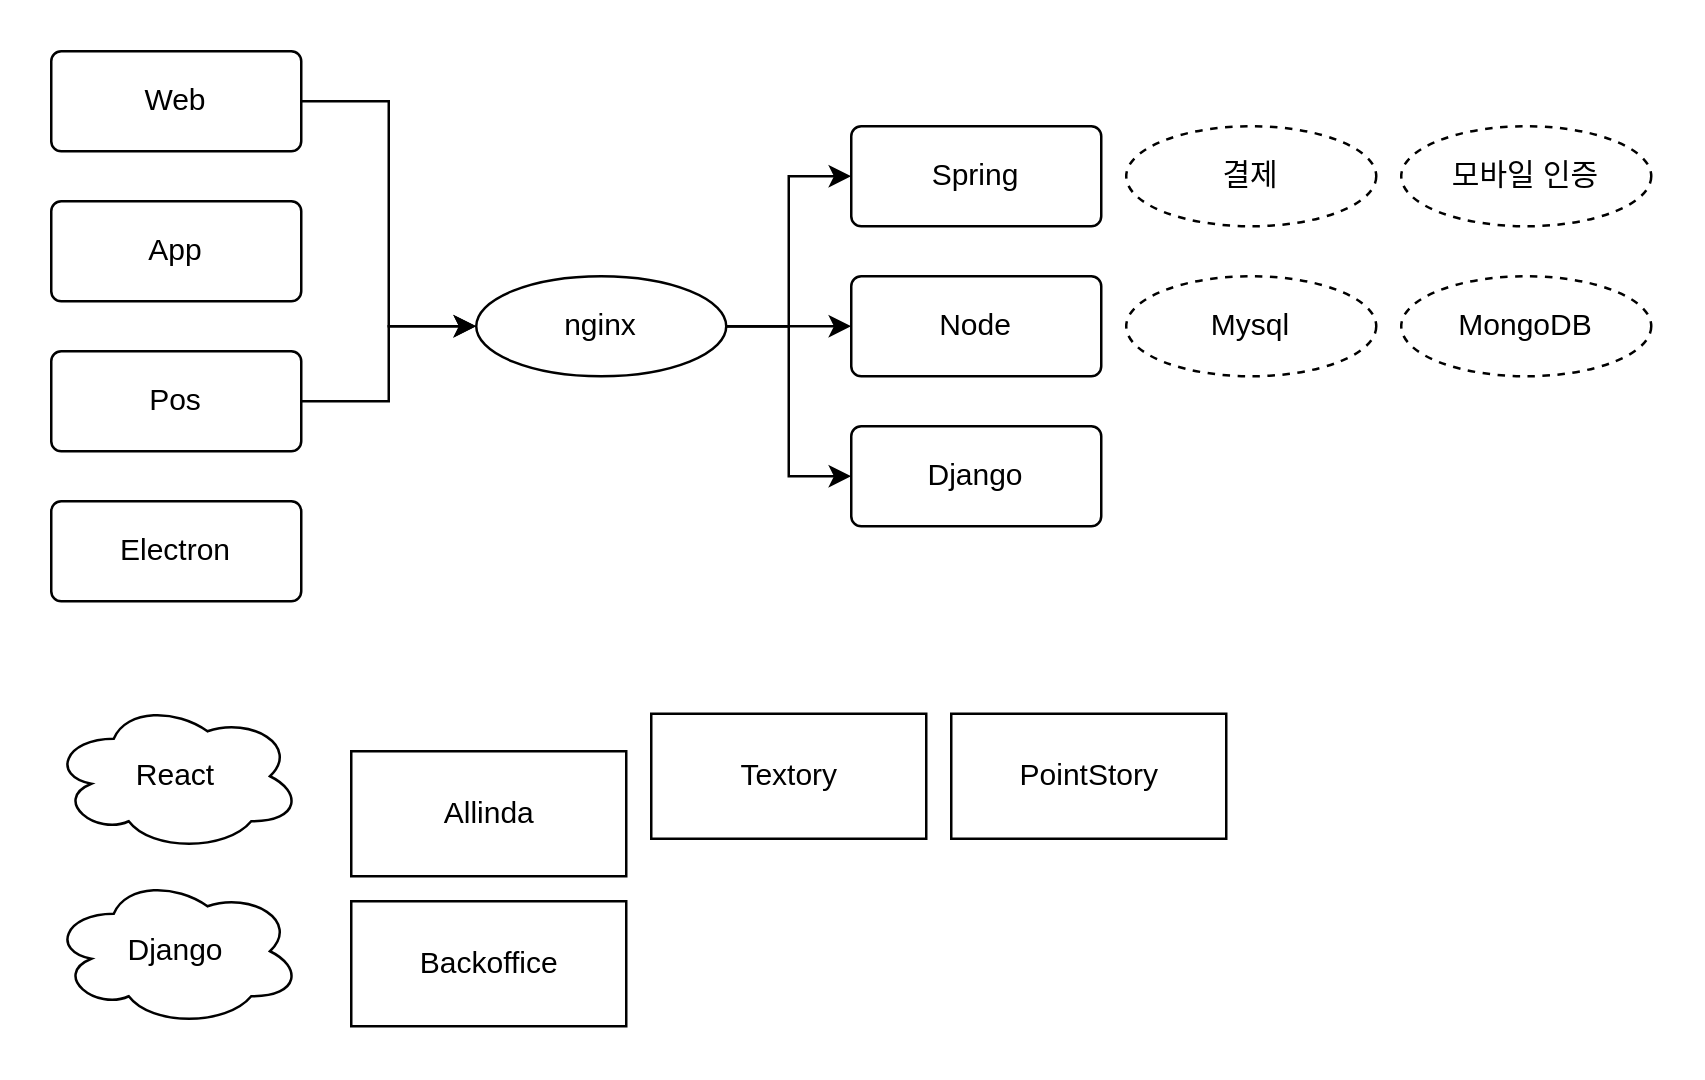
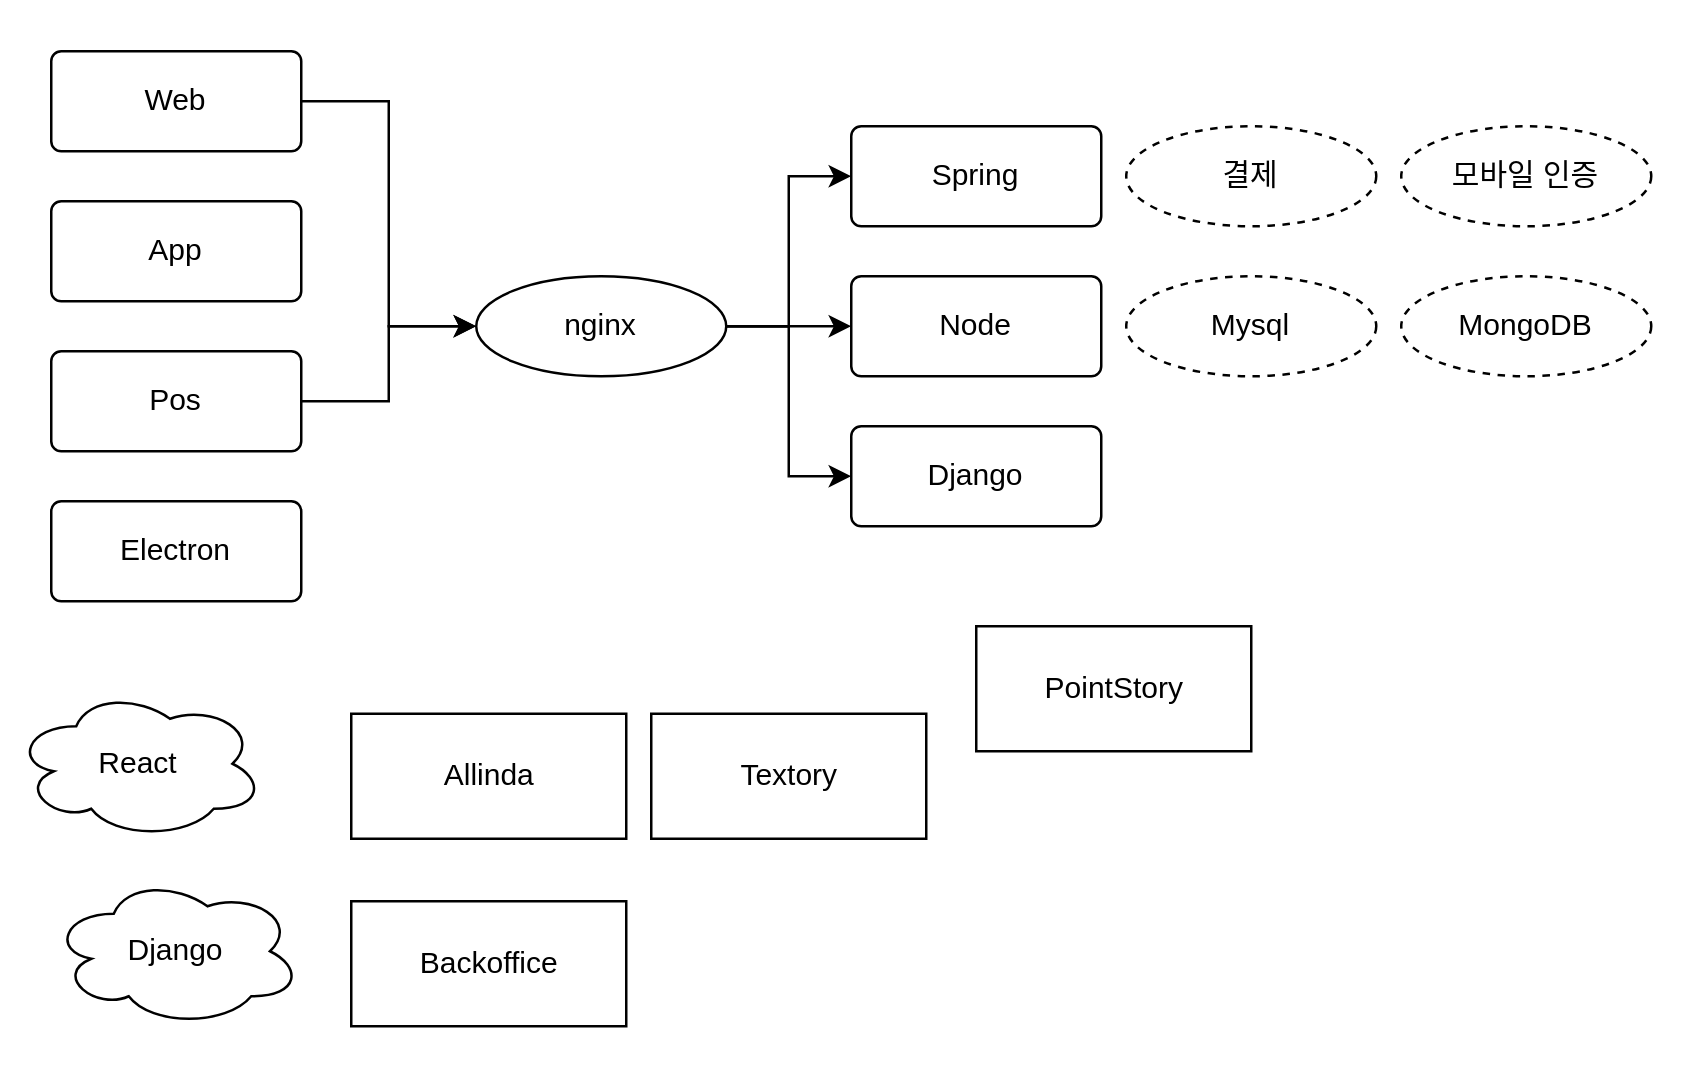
- <mxCell id="19" value="React" style="ellipse;shape=cloud;whiteSpace=wrap;html=1;align=center;" vertex="1" parent="1"><mxGeometry x="20" y="280" width="100" height="60" as="geometry" /></mxCell>
+ <mxCell id="19" value="React" style="ellipse;shape=cloud;whiteSpace=wrap;html=1;align=center;" vertex="1" parent="1"><mxGeometry x="5" y="275" width="100" height="60" as="geometry" /></mxCell>
- <mxCell id="23" value="PointStory" style="html=1;" vertex="1" parent="1"><mxGeometry x="380" y="285" width="110" height="50" as="geometry" /></mxCell>
+ <mxCell id="23" value="PointStory" style="html=1;" vertex="1" parent="1"><mxGeometry x="390" y="250" width="110" height="50" as="geometry" /></mxCell>
- <mxCell id="21" value="Allinda" style="html=1;" vertex="1" parent="1"><mxGeometry x="140" y="300" width="110" height="50" as="geometry" /></mxCell>
+ <mxCell id="21" value="Allinda" style="html=1;" vertex="1" parent="1"><mxGeometry x="140" y="285" width="110" height="50" as="geometry" /></mxCell>
